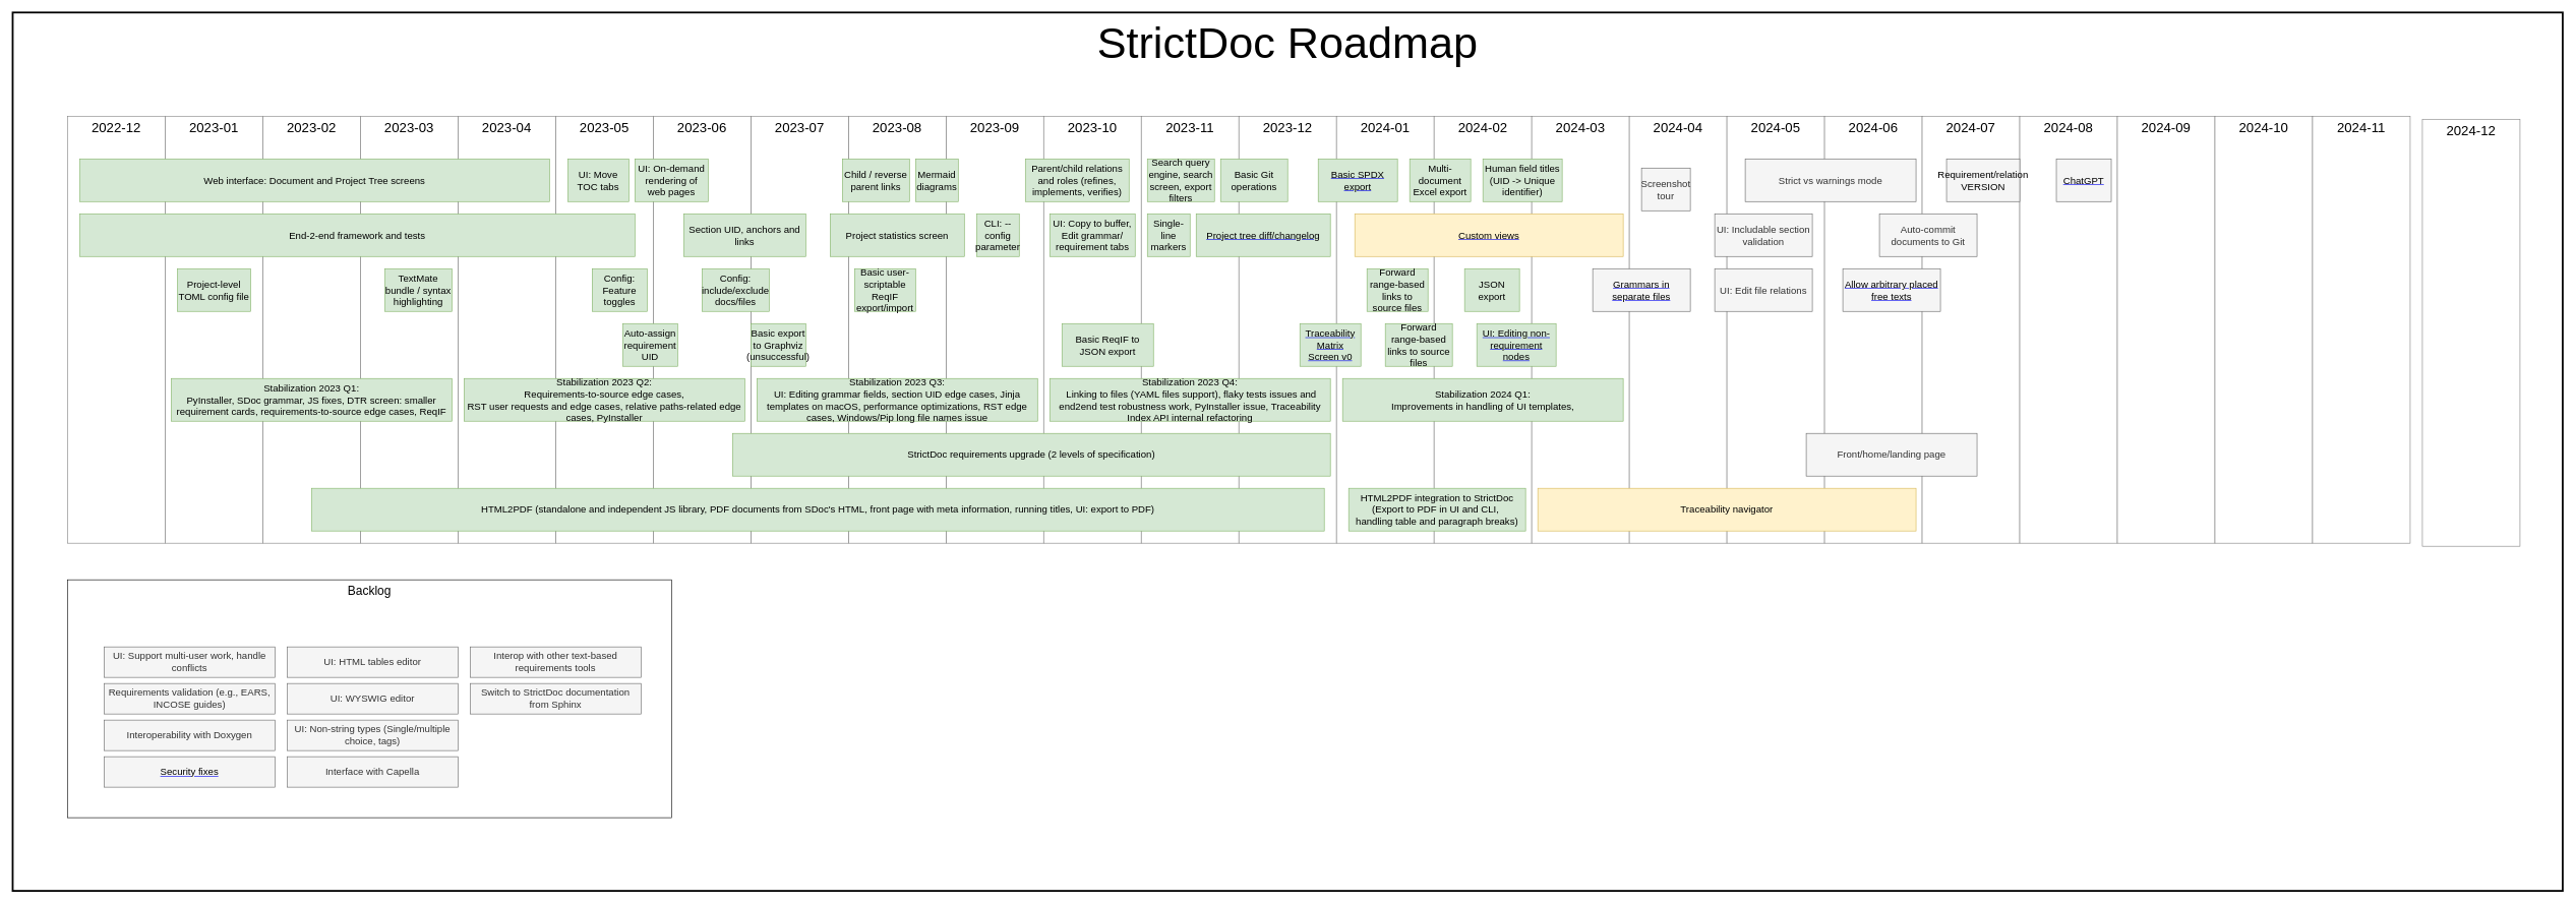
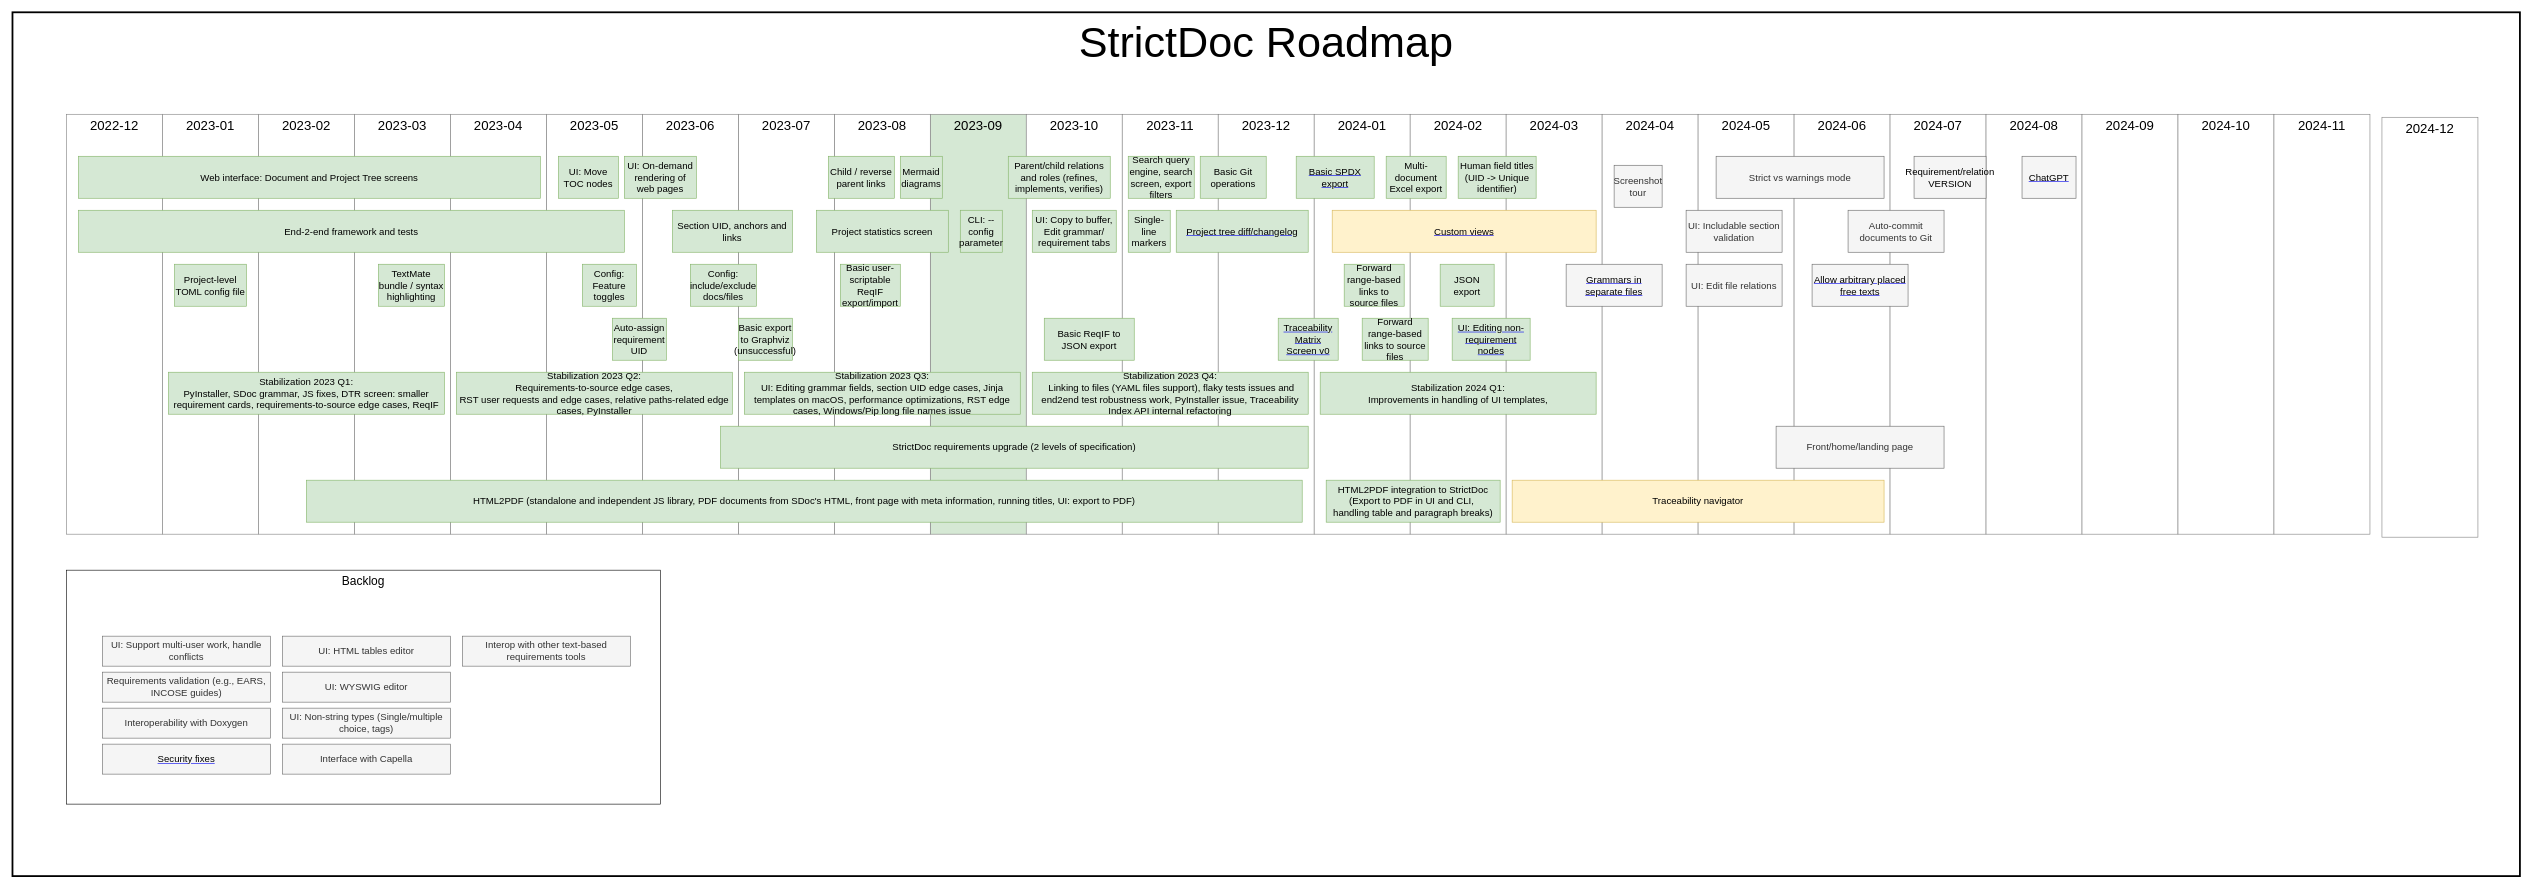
- <mxCell id="53" value="UI: Move TOC tabs" style="text;html=1;strokeColor=#82b366;fillColor=#d5e8d4;align=center;verticalAlign=middle;whiteSpace=wrap;rounded=0;fontStyle=0;fontSize=16;" vertex="1" parent="31"><mxGeometry x="930" y="260" width="100" height="70" as="geometry" /></mxCell>
+ <mxCell id="53" value="UI: Move TOC nodes" style="text;html=1;strokeColor=#82b366;fillColor=#d5e8d4;align=center;verticalAlign=middle;whiteSpace=wrap;rounded=0;fontStyle=0;fontSize=16;" vertex="1" parent="31"><mxGeometry x="930" y="260" width="100" height="70" as="geometry" /></mxCell>
- <mxCell id="4" value="2023-09" style="rounded=0;whiteSpace=wrap;fontSize=22;verticalAlign=top;strokeColor=#808080;html=1;labelBorderColor=none;labelBackgroundColor=none;" vertex="1" parent="3"><mxGeometry x="1550" y="190" width="160" height="700" as="geometry" /></mxCell>
+ <mxCell id="4" value="2023-09" style="rounded=0;whiteSpace=wrap;fontSize=22;verticalAlign=top;strokeColor=#808080;html=1;labelBorderColor=none;labelBackgroundColor=none;fillColor=#d5e8d4;" vertex="1" parent="3"><mxGeometry x="1550" y="190" width="160" height="700" as="geometry" /></mxCell>
- <mxCell id="48" value="Switch to StrictDoc documentation from Sphinx" style="text;html=1;strokeColor=#666666;fillColor=#f5f5f5;align=center;verticalAlign=middle;whiteSpace=wrap;rounded=0;fontStyle=0;fontSize=16;fontColor=#333333;" vertex="1" parent="31"><mxGeometry x="770" y="1120" width="280" height="50" as="geometry" /></mxCell>
